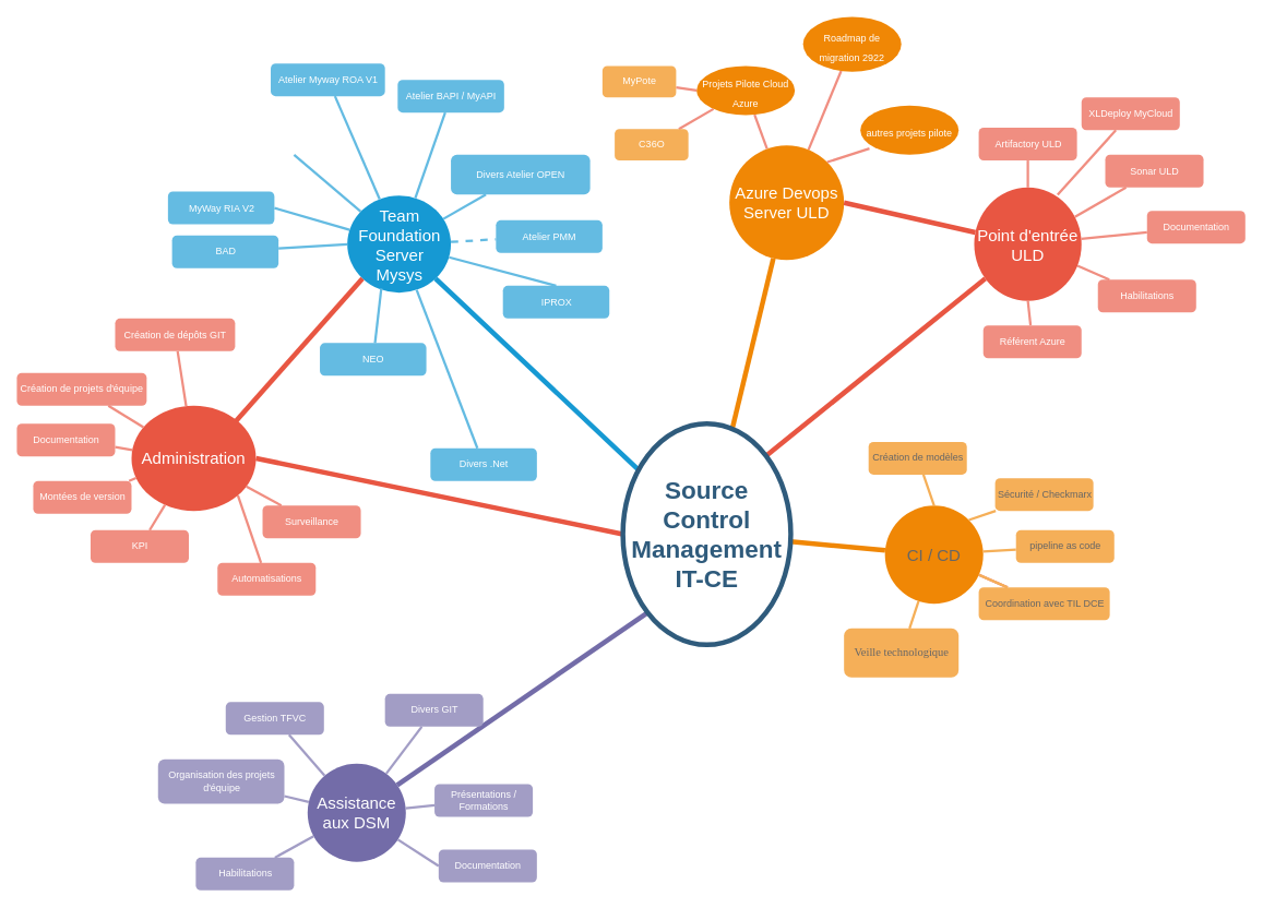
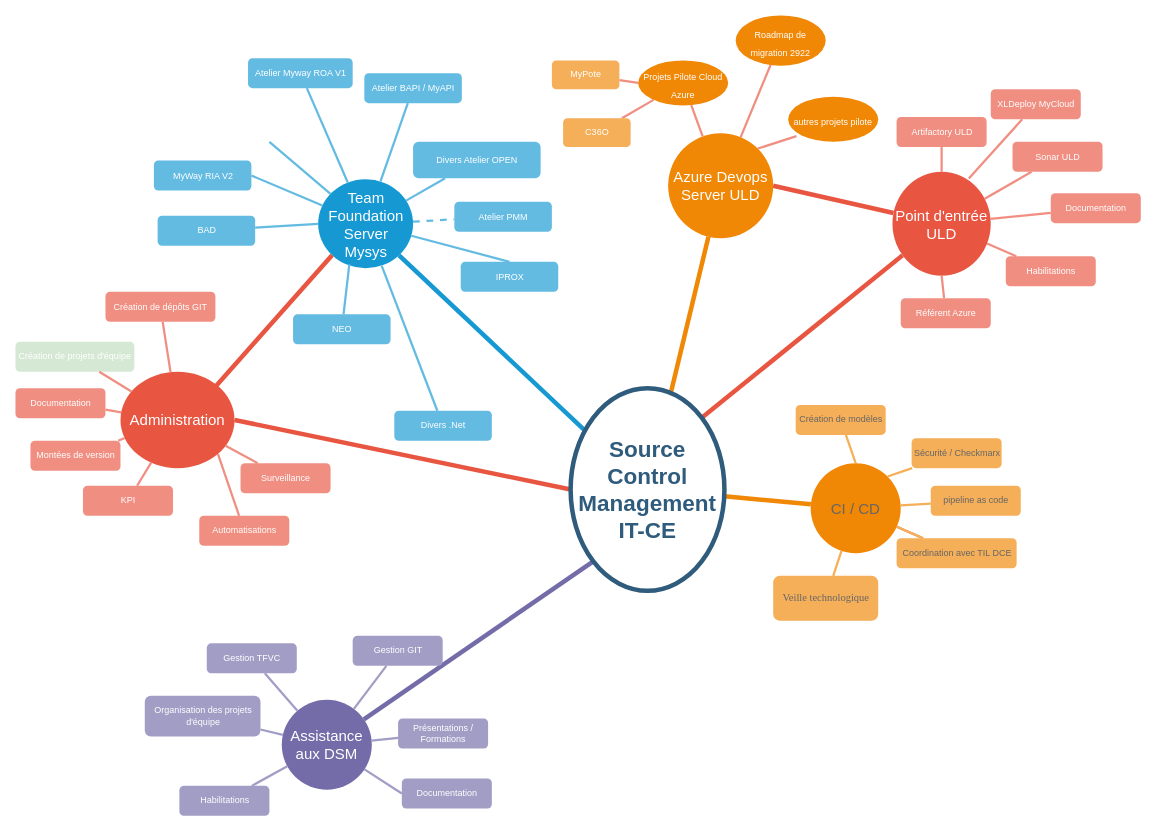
- <mxCell id="20" value="MyWay RIA V2" style="rounded=1;fillColor=#64BBE2;strokeColor=none;strokeWidth=3;shadow=0;html=1;fontColor=#FFFFFF;" parent="1" vertex="1"><mxGeometry x="204.5" y="233.5" width="130" height="40" as="geometry" /></mxCell>
+ <mxCell id="20" value="MyWay RIA V2" style="rounded=1;fillColor=#64BBE2;strokeColor=none;strokeWidth=3;shadow=0;html=1;fontColor=#FFFFFF;" parent="1" vertex="1"><mxGeometry x="204.5" y="213.5" width="130" height="40" as="geometry" /></mxCell>
- <mxCell id="47" value="Création de projets d'équipe" style="rounded=1;fillColor=#f08e81;strokeColor=none;strokeWidth=3;shadow=0;html=1;fontColor=#FFFFFF;" parent="1" vertex="1"><mxGeometry x="20" y="455" width="158.5" height="40" as="geometry" /></mxCell>
+ <mxCell id="47" value="Création de projets d'équipe" style="rounded=1;fillColor=#d5e8d4;strokeColor=none;strokeWidth=3;shadow=0;html=1;fontColor=#FFFFFF;" parent="1" vertex="1"><mxGeometry x="20" y="455" width="158.5" height="40" as="geometry" /></mxCell>
- <mxCell id="62" value="Divers GIT" style="rounded=1;fillColor=#a29dc5;strokeColor=none;strokeWidth=3;shadow=0;html=1;fontColor=#FFFFFF;" parent="1" vertex="1"><mxGeometry x="469.5" y="847" width="120" height="40" as="geometry" /></mxCell>
+ <mxCell id="62" value="Gestion GIT" style="rounded=1;fillColor=#a29dc5;strokeColor=none;strokeWidth=3;shadow=0;html=1;fontColor=#FFFFFF;" parent="1" vertex="1"><mxGeometry x="469.5" y="847" width="120" height="40" as="geometry" /></mxCell>
